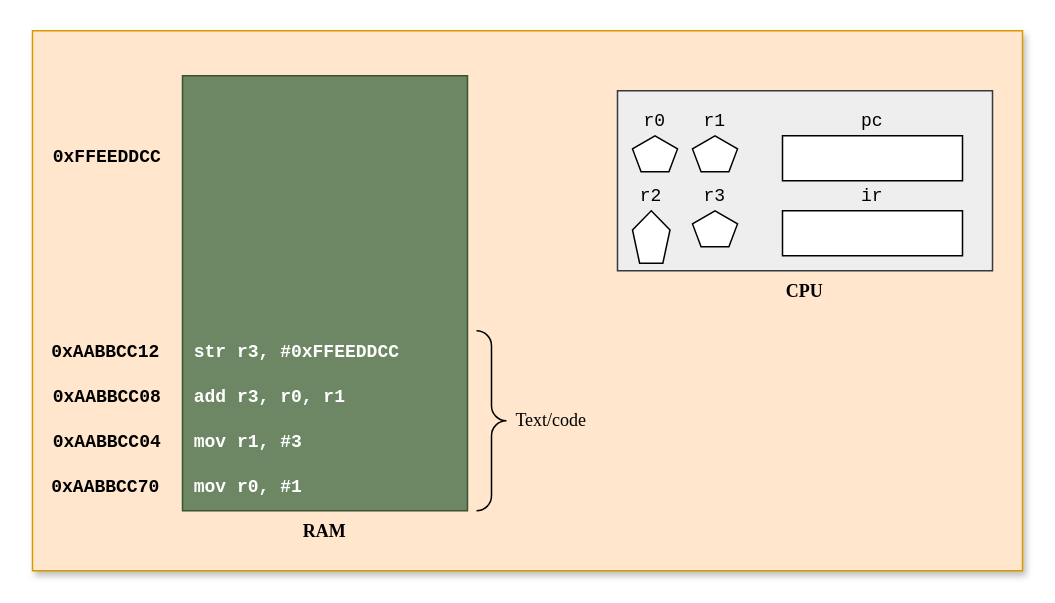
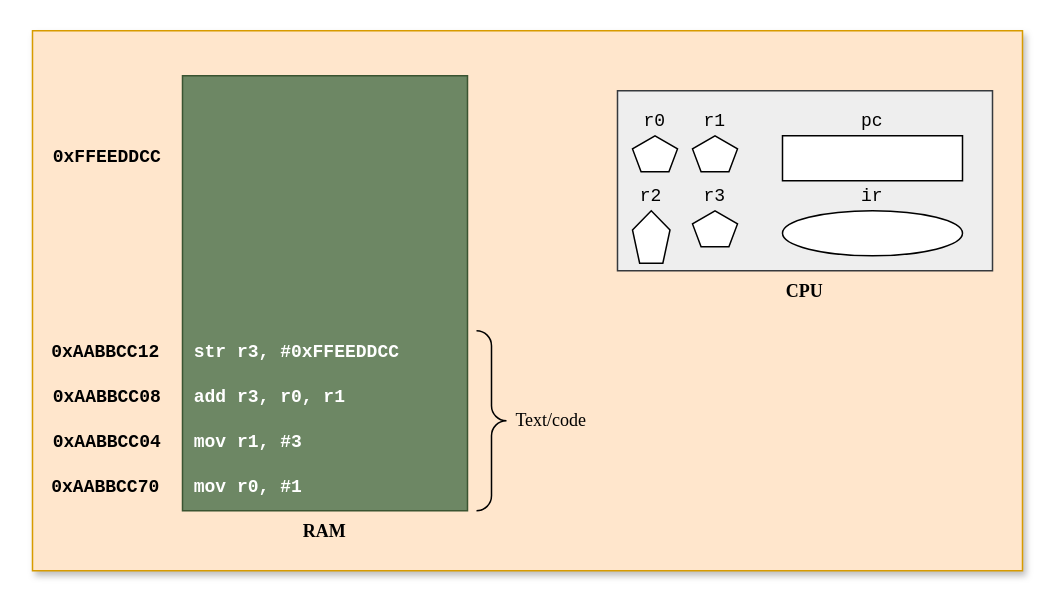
- <mxCell id="21" value="ir" style="rounded=0;whiteSpace=wrap;html=1;hachureGap=4;fontFamily=Courier New;fillColor=default;labelPosition=center;verticalLabelPosition=top;align=center;verticalAlign=bottom;movable=1;resizable=1;rotatable=1;deletable=1;editable=1;locked=0;connectable=1;" vertex="1" parent="1"><mxGeometry x="521" y="140" width="120" height="30" as="geometry" /></mxCell>
+ <mxCell id="21" value="ir" style="ellipse;whiteSpace=wrap;html=1;hachureGap=4;fontFamily=Courier New;fillColor=default;labelPosition=center;verticalLabelPosition=top;align=center;verticalAlign=bottom;movable=1;resizable=1;rotatable=1;deletable=1;editable=1;locked=0;connectable=1;" vertex="1" parent="1"><mxGeometry x="521" y="140" width="120" height="30" as="geometry" /></mxCell>
